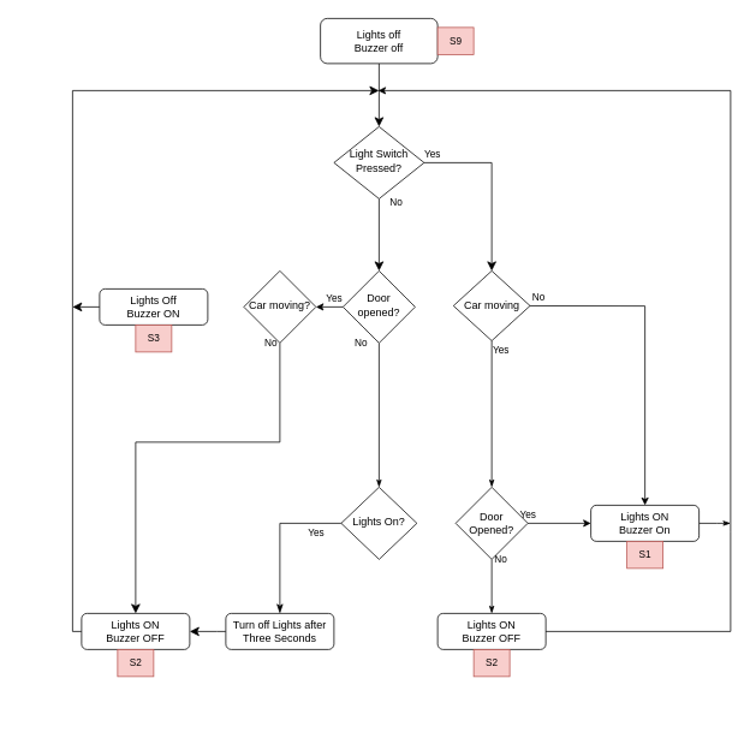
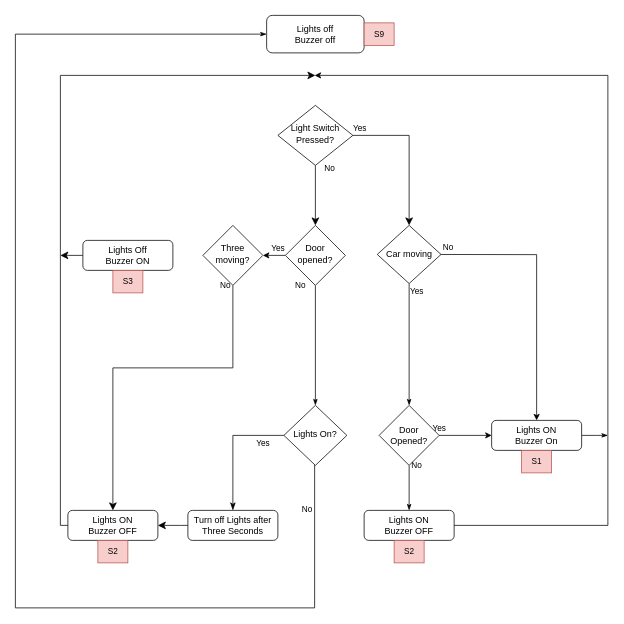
- <mxCell id="2" value="" style="rounded=0;html=1;jettySize=auto;orthogonalLoop=1;fontSize=11;endArrow=classic;endFill=1;endSize=8;strokeWidth=1;shadow=0;labelBackgroundColor=none;edgeStyle=orthogonalEdgeStyle;" parent="1" source="3" target="6" edge="1"><mxGeometry relative="1" as="geometry" /></mxCell>
- <mxCell id="21" value="Car moving?" style="rhombus;whiteSpace=wrap;html=1;shadow=0;fontFamily=Helvetica;fontSize=12;align=center;strokeWidth=1;spacing=6;spacingTop=-4;" parent="1" vertex="1"><mxGeometry x="270" y="300" width="80" height="80" as="geometry" /></mxCell>
+ <mxCell id="21" value="Three moving?" style="rhombus;whiteSpace=wrap;html=1;shadow=0;fontFamily=Helvetica;fontSize=12;align=center;strokeWidth=1;spacing=6;spacingTop=-4;" parent="1" vertex="1"><mxGeometry x="270" y="300" width="80" height="80" as="geometry" /></mxCell>
+ <mxCell id="25" value="No" style="edgeStyle=orthogonalEdgeStyle;rounded=0;orthogonalLoop=1;jettySize=auto;html=1;endArrow=classicThin;endFill=1;entryX=0;entryY=0.5;entryDx=0;entryDy=0;" parent="1" source="26" edge="1" target="3"><mxGeometry x="-0.93" y="-10" relative="1" as="geometry"><mxPoint x="100" y="100" as="targetPoint" /><mxPoint as="offset" /><Array as="points"><mxPoint x="419" y="810" /><mxPoint x="20" y="810" /><mxPoint x="20" y="45" /></Array></mxGeometry></mxCell>
